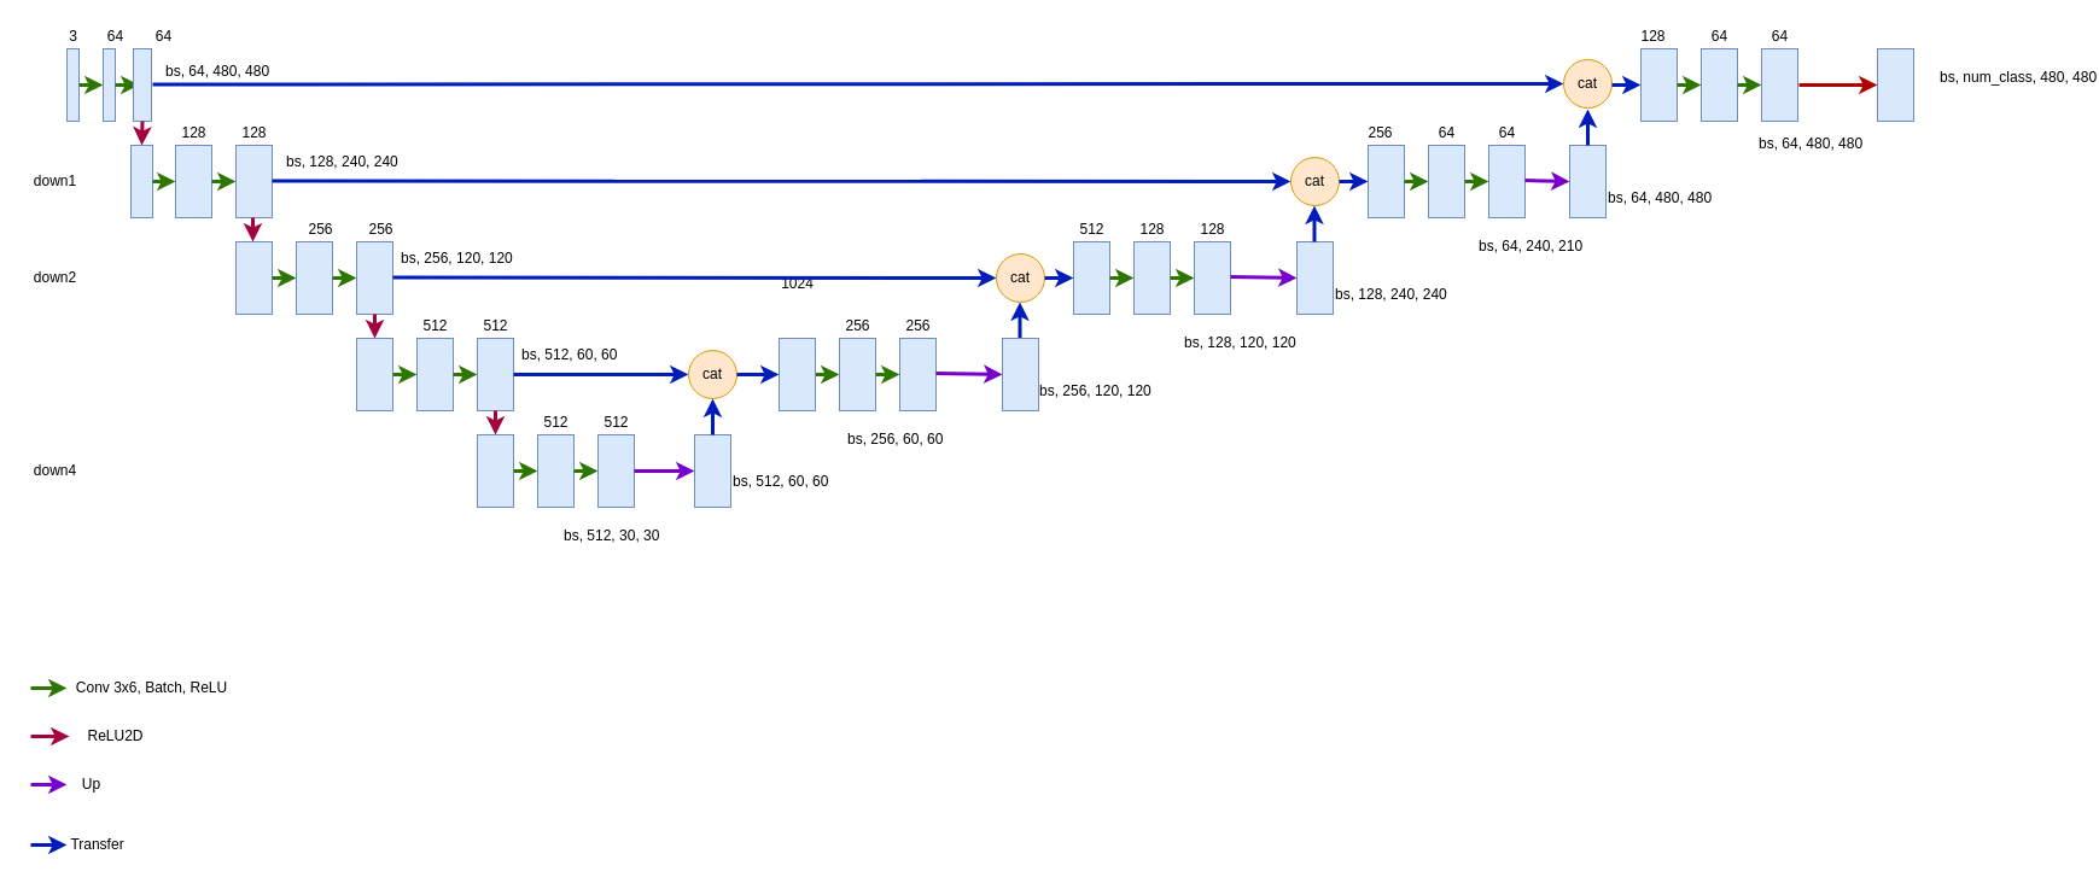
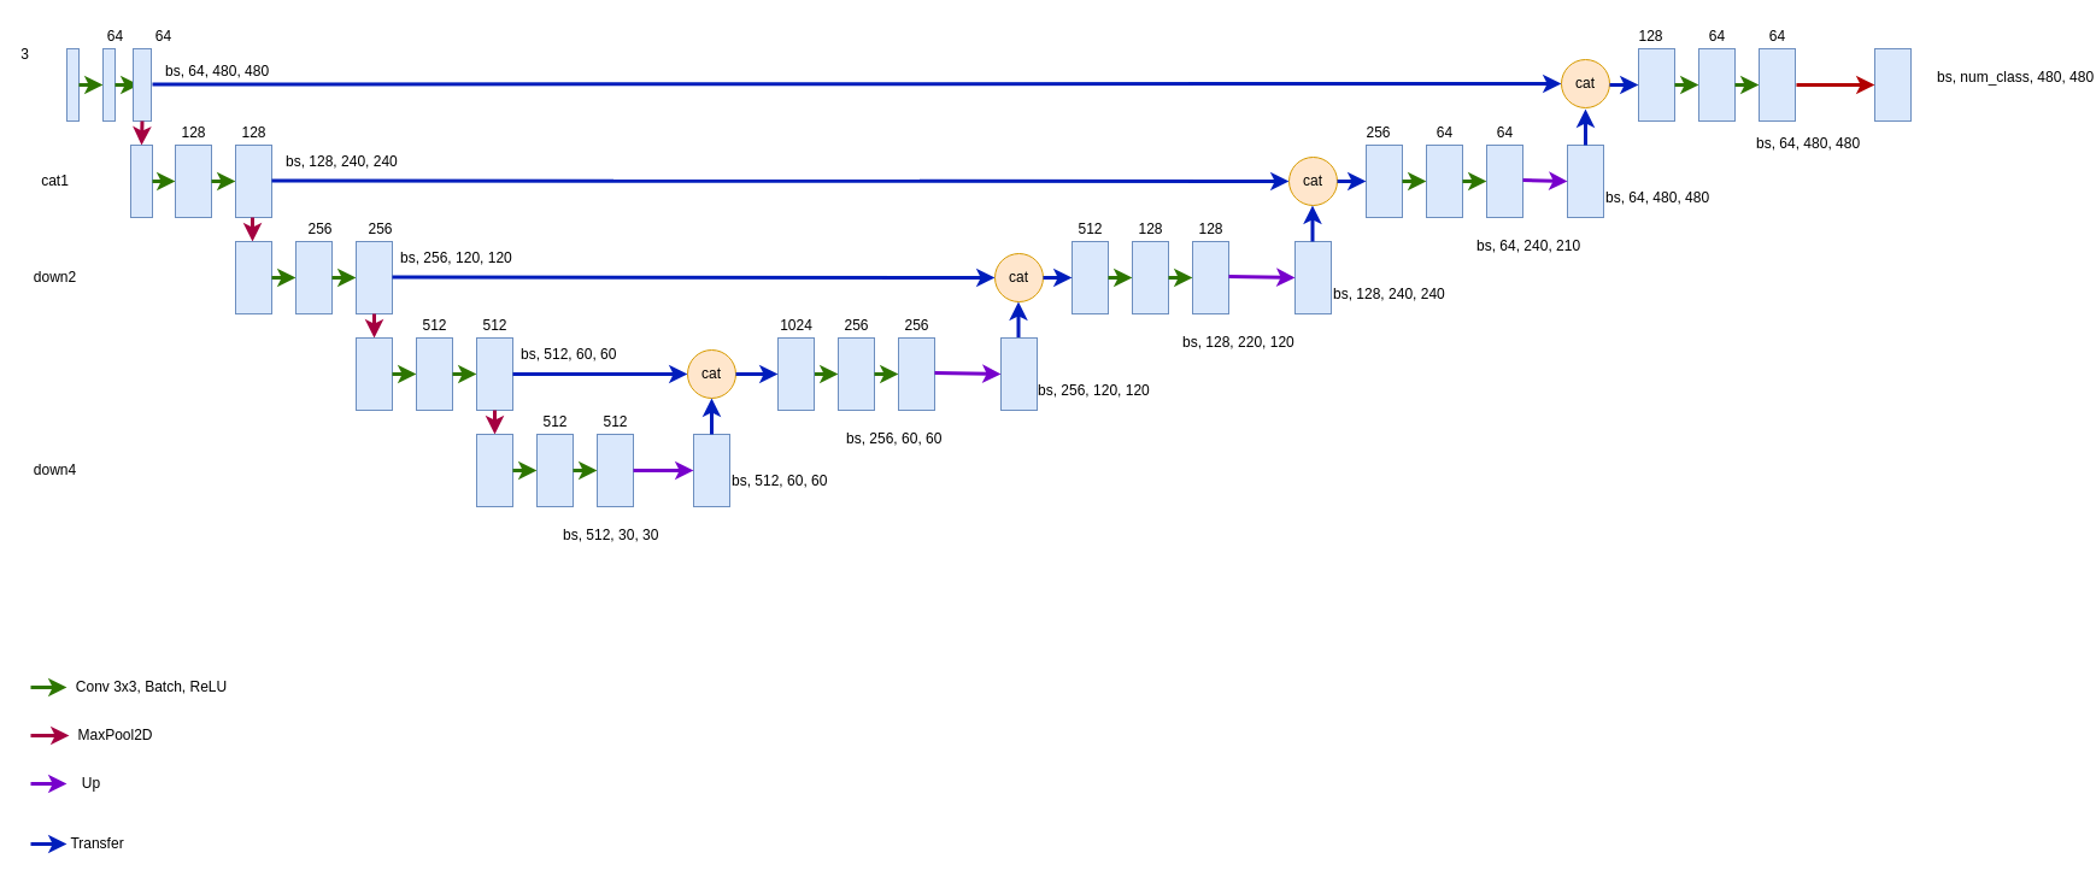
- <mxCell id="7" value="3" style="text;html=1;resizable=0;autosize=1;align=center;verticalAlign=middle;points=[];fillColor=none;strokeColor=none;rounded=0;" parent="1" vertex="1"><mxGeometry x="50" width="20" height="20" as="geometry" y="20" /></mxCell>
+ <mxCell id="7" value="3" style="text;html=1;resizable=0;autosize=1;align=center;verticalAlign=middle;points=[];fillColor=none;strokeColor=none;rounded=0;" parent="1" vertex="1"><mxGeometry x="10" y="35" width="20" height="20" as="geometry" /></mxCell>
- <mxCell id="22" value="down1" style="text;html=1;resizable=0;autosize=1;align=center;verticalAlign=middle;points=[];fillColor=none;strokeColor=none;rounded=0;" parent="1" vertex="1"><mxGeometry x="20" y="140" width="50" height="20" as="geometry" /></mxCell>
+ <mxCell id="22" value="cat1" style="text;html=1;resizable=0;autosize=1;align=center;verticalAlign=middle;points=[];fillColor=none;strokeColor=none;rounded=0;" parent="1" vertex="1"><mxGeometry x="20" y="140" width="50" height="20" as="geometry" /></mxCell>
- <mxCell id="72" value="1024" style="text;html=1;resizable=0;autosize=1;align=center;verticalAlign=middle;points=[];fillColor=none;strokeColor=none;rounded=0;" parent="1" vertex="1"><mxGeometry x="640" y="225" width="40" height="20" as="geometry" /></mxCell>
+ <mxCell id="72" value="1024" style="text;html=1;resizable=0;autosize=1;align=center;verticalAlign=middle;points=[];fillColor=none;strokeColor=none;rounded=0;" parent="1" vertex="1"><mxGeometry x="640" y="260" width="40" height="20" as="geometry" /></mxCell>
- <mxCell id="78" value="bs, 128, 120, 120" style="text;html=1;" parent="1" vertex="1"><mxGeometry x="979" y="270" width="90" height="30" as="geometry" /></mxCell>
+ <mxCell id="78" value="bs, 128, 220, 120" style="text;html=1;" parent="1" vertex="1"><mxGeometry x="979" y="270" width="90" height="30" as="geometry" /></mxCell>
- <mxCell id="11" value="Conv 3x6, Batch, ReLU" style="text;html=1;resizable=0;autosize=1;align=center;verticalAlign=middle;points=[];fillColor=none;strokeColor=none;rounded=0;" parent="1" vertex="1"><mxGeometry x="55" y="560" width="140" height="20" as="geometry" /></mxCell>
+ <mxCell id="11" value="Conv 3x3, Batch, ReLU" style="text;html=1;resizable=0;autosize=1;align=center;verticalAlign=middle;points=[];fillColor=none;strokeColor=none;rounded=0;" parent="1" vertex="1"><mxGeometry x="55" y="560" width="140" height="20" as="geometry" /></mxCell>
- <mxCell id="15" value="ReLU2D" style="text;html=1;resizable=0;autosize=1;align=center;verticalAlign=middle;points=[];fillColor=none;strokeColor=none;rounded=0;" parent="1" vertex="1"><mxGeometry x="55" y="600" width="80" height="20" as="geometry" /></mxCell>
+ <mxCell id="15" value="MaxPool2D" style="text;html=1;resizable=0;autosize=1;align=center;verticalAlign=middle;points=[];fillColor=none;strokeColor=none;rounded=0;" parent="1" vertex="1"><mxGeometry x="55" y="600" width="80" height="20" as="geometry" /></mxCell>
